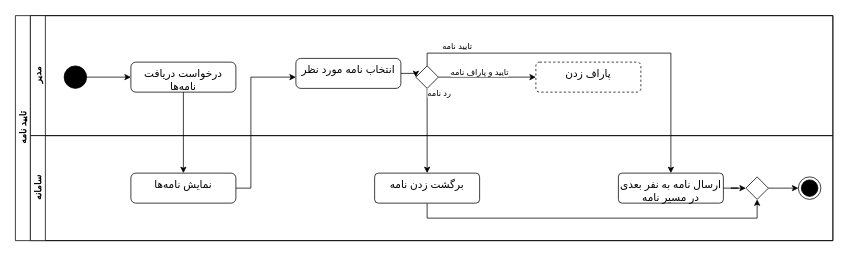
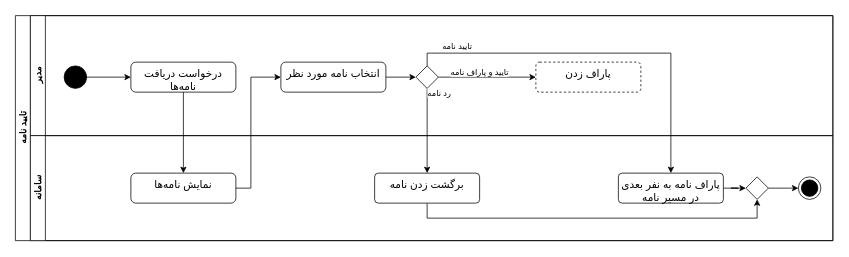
- <mxCell id="7" value="&lt;font style=&quot;font-size: 14px;&quot;&gt;انتخاب نامه مورد نظر&lt;br&gt;&lt;/font&gt;" style="html=1;align=center;verticalAlign=top;rounded=1;absoluteArcSize=1;arcSize=13;dashed=0;whiteSpace=wrap;" vertex="1" parent="3"><mxGeometry x="354" y="57" width="140" height="40" as="geometry" /></mxCell>
+ <mxCell id="7" value="&lt;font style=&quot;font-size: 14px;&quot;&gt;انتخاب نامه مورد نظر&lt;br&gt;&lt;/font&gt;" style="html=1;align=center;verticalAlign=top;rounded=1;absoluteArcSize=1;arcSize=13;dashed=0;whiteSpace=wrap;" vertex="1" parent="3"><mxGeometry x="334" y="62" width="140" height="40" as="geometry" /></mxCell>
- <mxCell id="14" value="&lt;font style=&quot;font-size: 14px;&quot;&gt;ارسال نامه به نفر بعدی در مسیر نامه&lt;/font&gt;" style="html=1;align=center;verticalAlign=top;rounded=1;absoluteArcSize=1;arcSize=10;dashed=0;whiteSpace=wrap;" vertex="1" parent="13"><mxGeometry x="784" y="50" width="140" height="40" as="geometry" /></mxCell>
+ <mxCell id="14" value="&lt;font style=&quot;font-size: 14px;&quot;&gt;پاراف نامه به نفر بعدی در مسیر نامه&lt;/font&gt;" style="html=1;align=center;verticalAlign=top;rounded=1;absoluteArcSize=1;arcSize=10;dashed=0;whiteSpace=wrap;" vertex="1" parent="13"><mxGeometry x="784" y="50" width="140" height="40" as="geometry" /></mxCell>
